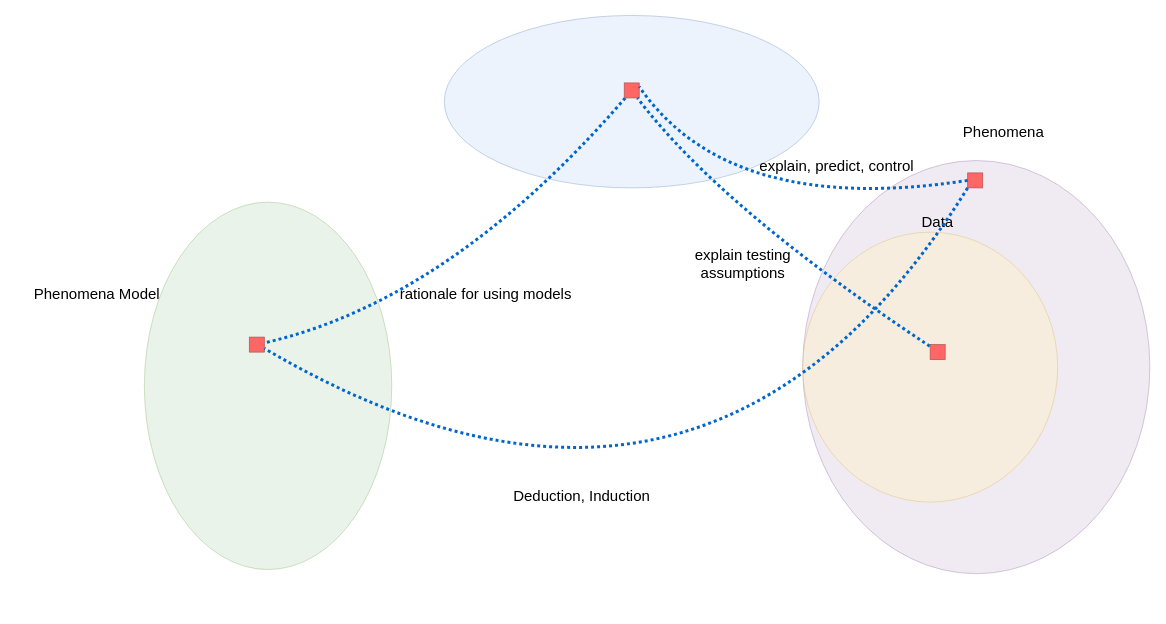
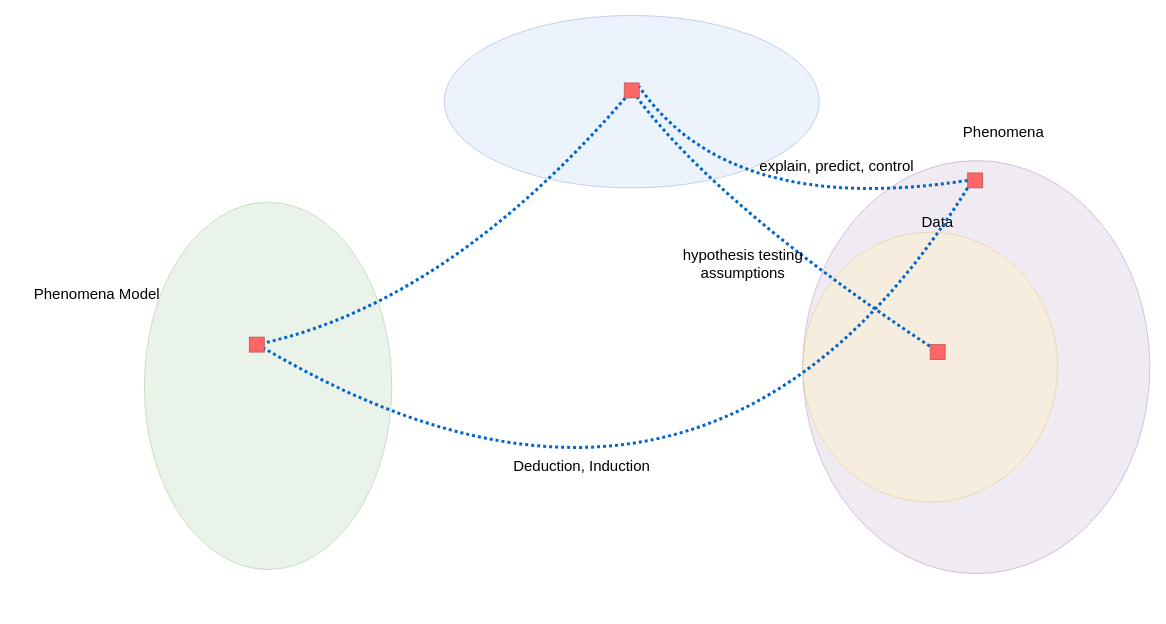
- <mxCell id="14" value="explain testing&lt;div&gt;assumptions&lt;/div&gt;" style="text;html=1;align=center;verticalAlign=middle;resizable=0;points=[];autosize=1;strokeColor=none;fillColor=none;fontSize=20;" vertex="1" parent="1"><mxGeometry x="900" y="320" width="180" height="60" as="geometry" /></mxCell>
+ <mxCell id="14" value="hypothesis testing&lt;div&gt;assumptions&lt;/div&gt;" style="text;html=1;align=center;verticalAlign=middle;resizable=0;points=[];autosize=1;strokeColor=none;fillColor=none;fontSize=20;" vertex="1" parent="1"><mxGeometry x="900" y="320" width="180" height="60" as="geometry" /></mxCell>
- <mxCell id="15" value="rationale for using models" style="text;html=1;align=center;verticalAlign=middle;resizable=0;points=[];autosize=1;strokeColor=none;fillColor=none;fontSize=20;" vertex="1" parent="1"><mxGeometry x="522" y="370.5" width="250" height="40" as="geometry" /></mxCell>
- <mxCell id="20" value="Deduction, Induction" style="text;html=1;align=center;verticalAlign=middle;resizable=0;points=[];autosize=1;strokeColor=none;fillColor=none;fontSize=20;" vertex="1" parent="1"><mxGeometry x="670" y="640" width="210" height="40" as="geometry" /></mxCell>
+ <mxCell id="20" value="Deduction, Induction" style="text;html=1;align=center;verticalAlign=middle;resizable=0;points=[];autosize=1;strokeColor=none;fillColor=none;fontSize=20;" vertex="1" parent="1"><mxGeometry x="670" y="600" width="210" height="40" as="geometry" /></mxCell>
